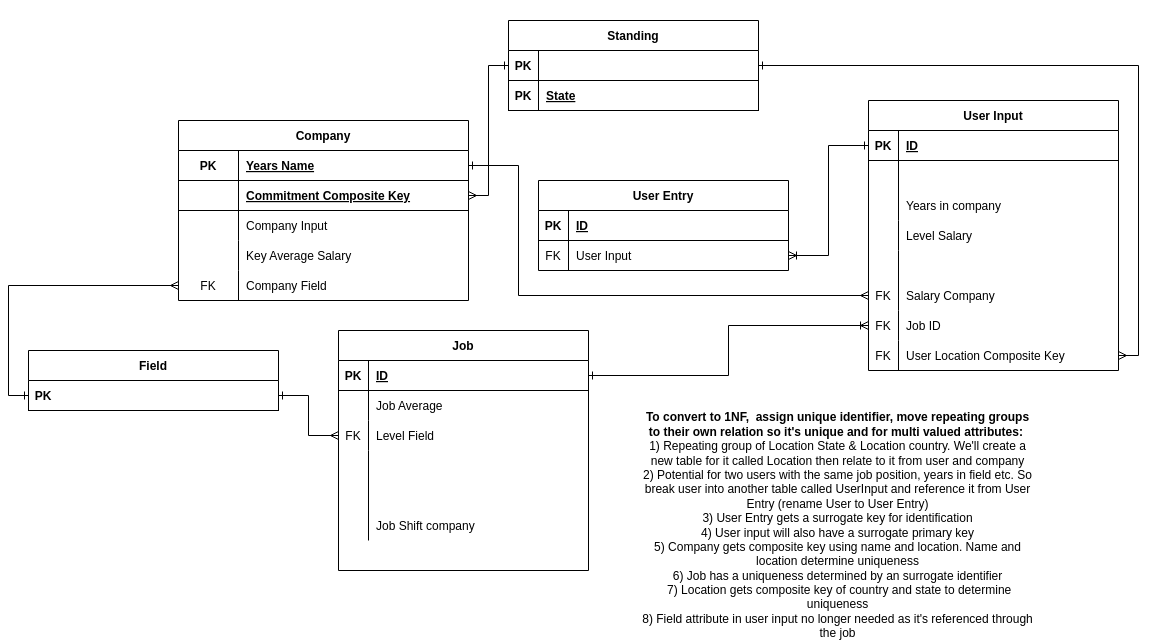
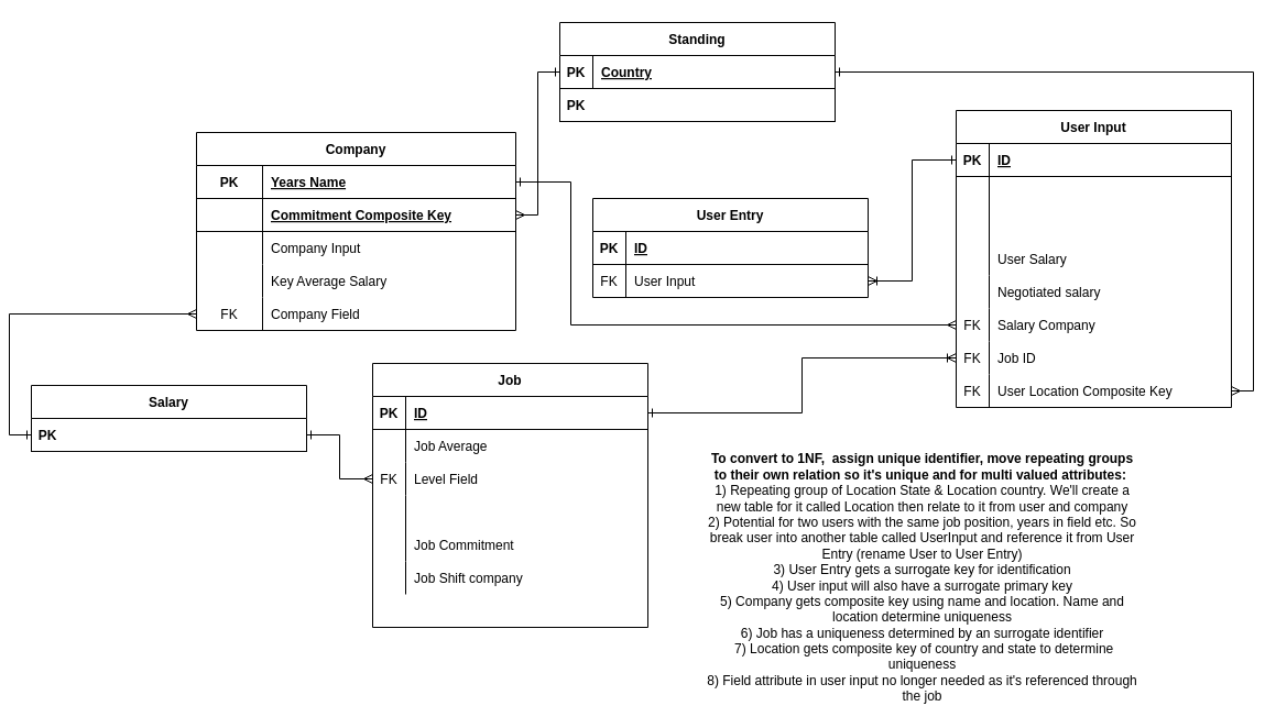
+ <mxCell id="44" value="Country" style="shape=partialRectangle;overflow=hidden;connectable=0;fillColor=none;top=0;left=0;bottom=0;right=0;align=left;spacingLeft=6;fontStyle=5;" vertex="1" parent="42"><mxGeometry x="30" width="220" height="30" as="geometry"><mxRectangle width="220" height="30" as="alternateBounds" /></mxGeometry></mxCell>
- <mxCell id="47" value="State" style="shape=partialRectangle;overflow=hidden;connectable=0;fillColor=none;top=0;left=0;bottom=0;right=0;align=left;spacingLeft=6;fontStyle=5;" vertex="1" parent="45"><mxGeometry x="30" width="220" height="30" as="geometry"><mxRectangle width="220" height="30" as="alternateBounds" /></mxGeometry></mxCell>
- <mxCell id="68" value="Years in company" style="shape=partialRectangle;overflow=hidden;connectable=0;fillColor=none;top=0;left=0;bottom=0;right=0;align=left;spacingLeft=6;" vertex="1" parent="66"><mxGeometry x="30" width="220" height="30" as="geometry"><mxRectangle width="220" height="30" as="alternateBounds" /></mxGeometry></mxCell>
- <mxCell id="71" value="Level Salary" style="shape=partialRectangle;overflow=hidden;connectable=0;fillColor=none;top=0;left=0;bottom=0;right=0;align=left;spacingLeft=6;" vertex="1" parent="69"><mxGeometry x="30" width="220" height="30" as="geometry"><mxRectangle width="220" height="30" as="alternateBounds" /></mxGeometry></mxCell>
+ <mxCell id="71" value="User Salary" style="shape=partialRectangle;overflow=hidden;connectable=0;fillColor=none;top=0;left=0;bottom=0;right=0;align=left;spacingLeft=6;" vertex="1" parent="69"><mxGeometry x="30" width="220" height="30" as="geometry"><mxRectangle width="220" height="30" as="alternateBounds" /></mxGeometry></mxCell>
+ <mxCell id="74" value="Negotiated salary" style="shape=partialRectangle;overflow=hidden;connectable=0;fillColor=none;top=0;left=0;bottom=0;right=0;align=left;spacingLeft=6;" vertex="1" parent="72"><mxGeometry x="30" width="220" height="30" as="geometry"><mxRectangle width="220" height="30" as="alternateBounds" /></mxGeometry></mxCell>
- <mxCell id="38" value="Field" style="shape=table;startSize=30;container=1;collapsible=1;childLayout=tableLayout;fixedRows=1;rowLines=0;fontStyle=1;align=center;resizeLast=1;" vertex="1" parent="1"><mxGeometry x="20" y="350" width="250" height="60" as="geometry" /></mxCell>
+ <mxCell id="38" value="Salary" style="shape=table;startSize=30;container=1;collapsible=1;childLayout=tableLayout;fixedRows=1;rowLines=0;fontStyle=1;align=center;resizeLast=1;" vertex="1" parent="1"><mxGeometry x="20" y="350" width="250" height="60" as="geometry" /></mxCell>
+ <mxCell id="31" value="Job Commitment" style="shape=partialRectangle;overflow=hidden;connectable=0;fillColor=none;top=0;left=0;bottom=0;right=0;align=left;spacingLeft=6;" vertex="1" parent="29"><mxGeometry x="30" width="220" height="30" as="geometry"><mxRectangle width="220" height="30" as="alternateBounds" /></mxGeometry></mxCell>
